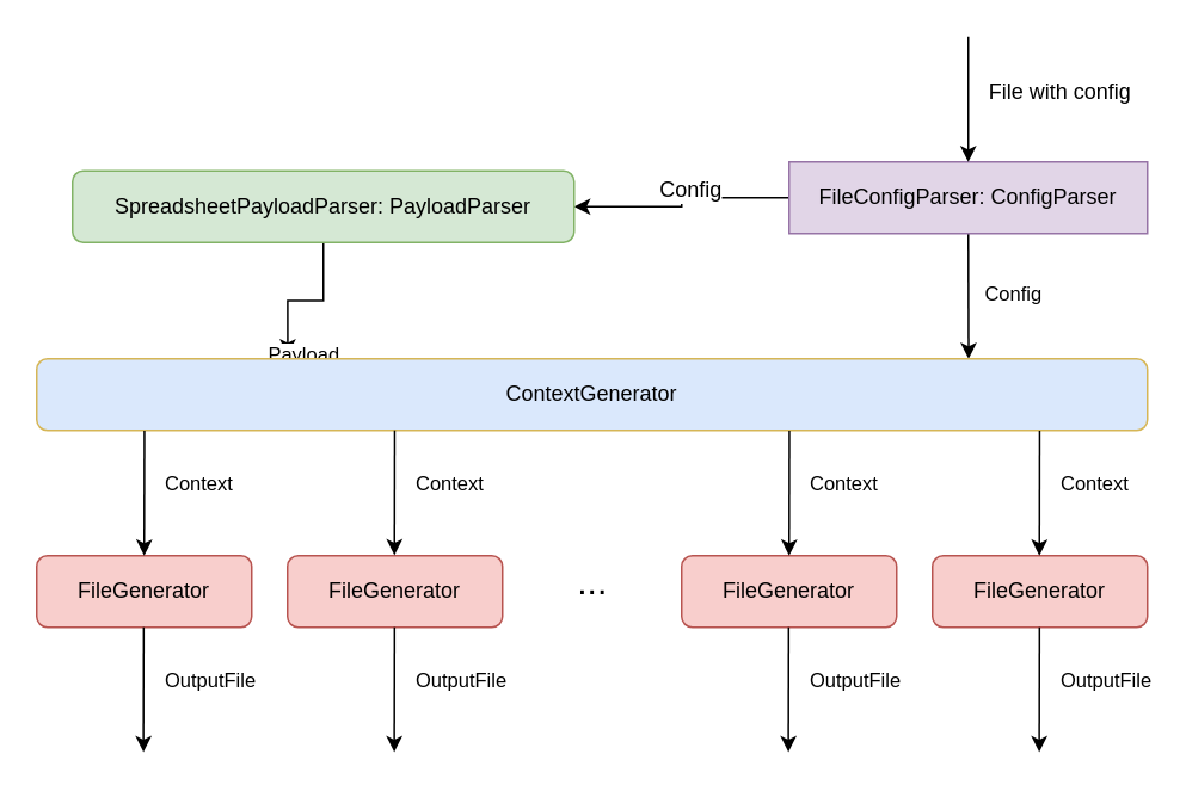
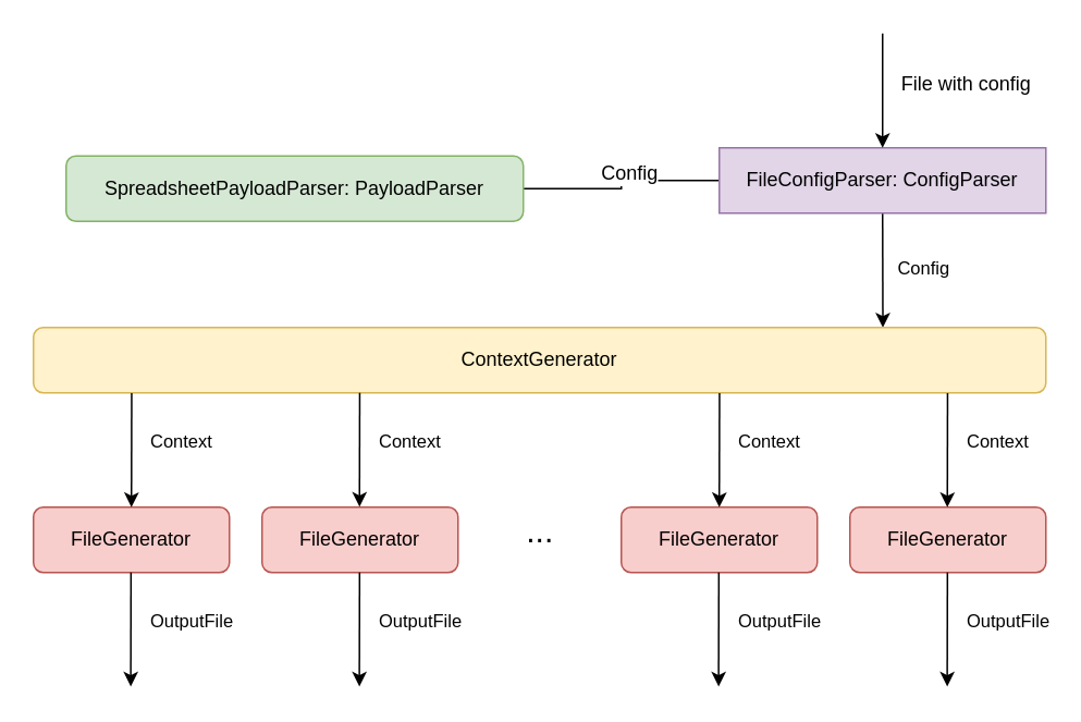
- <mxCell id="2" style="edgeStyle=orthogonalEdgeStyle;rounded=0;orthogonalLoop=1;jettySize=auto;html=1;entryX=1;entryY=0.5;entryDx=0;entryDy=0;" edge="1" parent="1" source="6" target="8"><mxGeometry relative="1" as="geometry" /></mxCell>
+ <mxCell id="2" style="edgeStyle=orthogonalEdgeStyle;rounded=0;orthogonalLoop=1;jettySize=auto;html=1;entryX=1;entryY=0.5;entryDx=0;entryDy=0;endArrow=none;" edge="1" parent="1" source="6" target="8"><mxGeometry relative="1" as="geometry" /></mxCell>
- <mxCell id="7" value="Payload" style="edgeStyle=orthogonalEdgeStyle;rounded=0;orthogonalLoop=1;jettySize=auto;html=1;exitX=0.5;exitY=1;exitDx=0;exitDy=0;entryX=0.226;entryY=-0.05;entryDx=0;entryDy=0;entryPerimeter=0;" edge="1" parent="1" source="8" target="11"><mxGeometry x="0.031" y="30" relative="1" as="geometry"><mxPoint x="-1" as="offset" /></mxGeometry></mxCell>
- <mxCell id="11" value="ContextGenerator" style="rounded=1;whiteSpace=wrap;html=1;fillColor=#dae8fc;strokeColor=#d6b656;" vertex="1" parent="1"><mxGeometry x="20" y="200" width="620" height="40" as="geometry" /></mxCell>
+ <mxCell id="11" value="ContextGenerator" style="rounded=1;whiteSpace=wrap;html=1;fillColor=#fff2cc;strokeColor=#d6b656;" vertex="1" parent="1"><mxGeometry x="20" y="200" width="620" height="40" as="geometry" /></mxCell>
